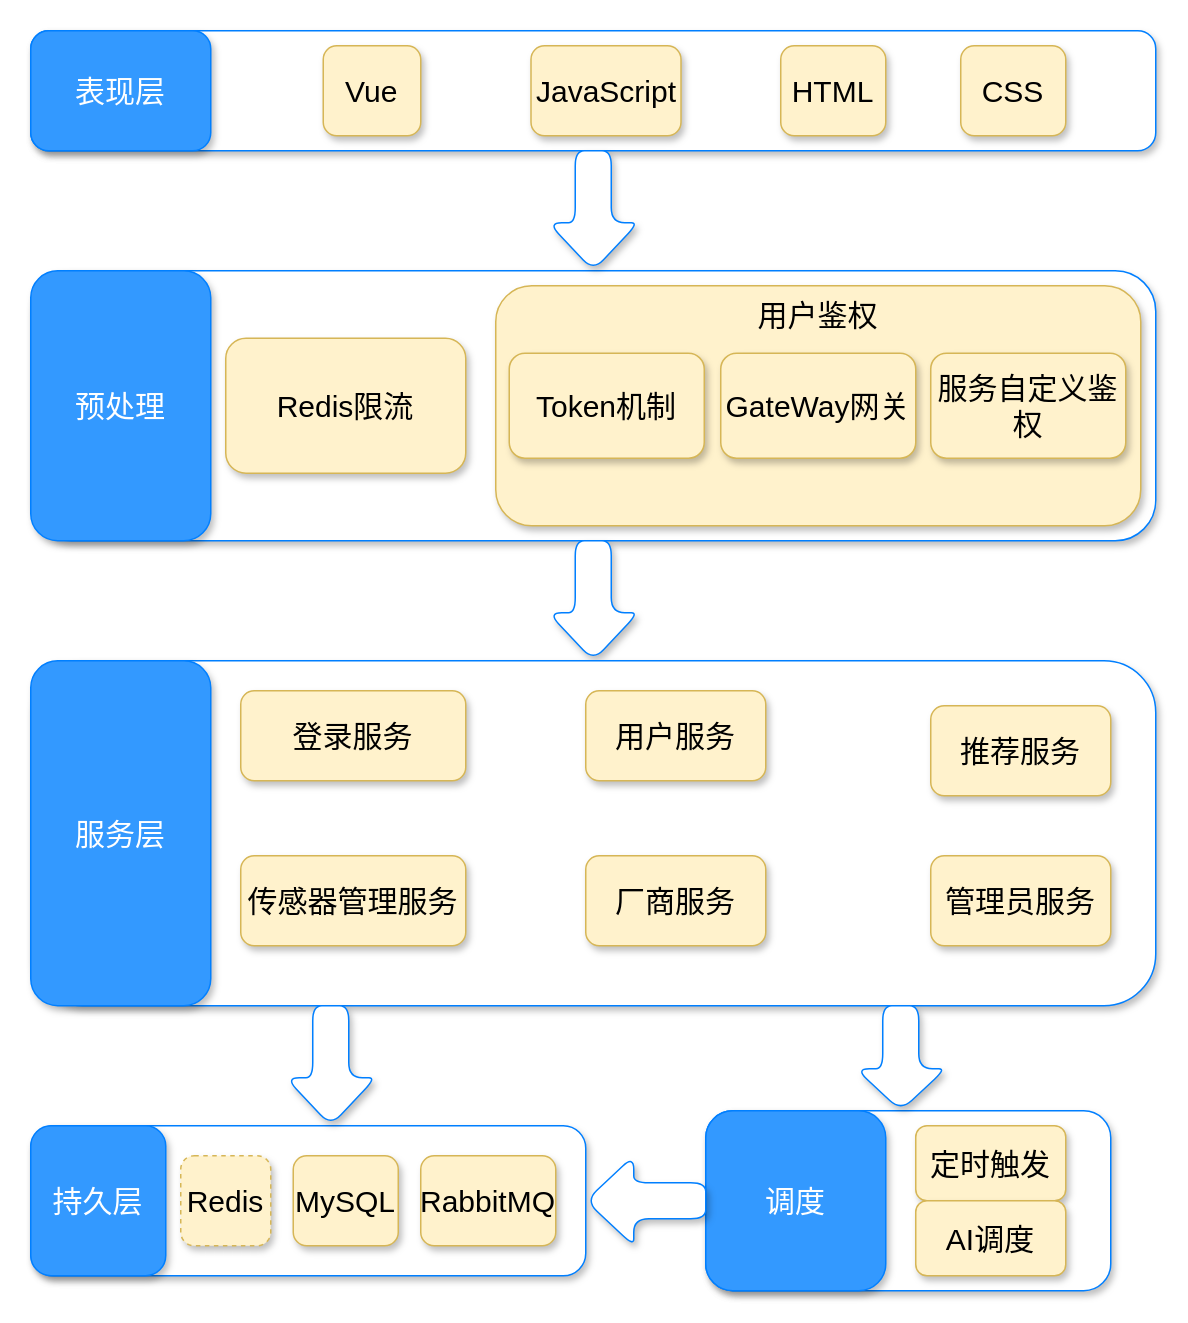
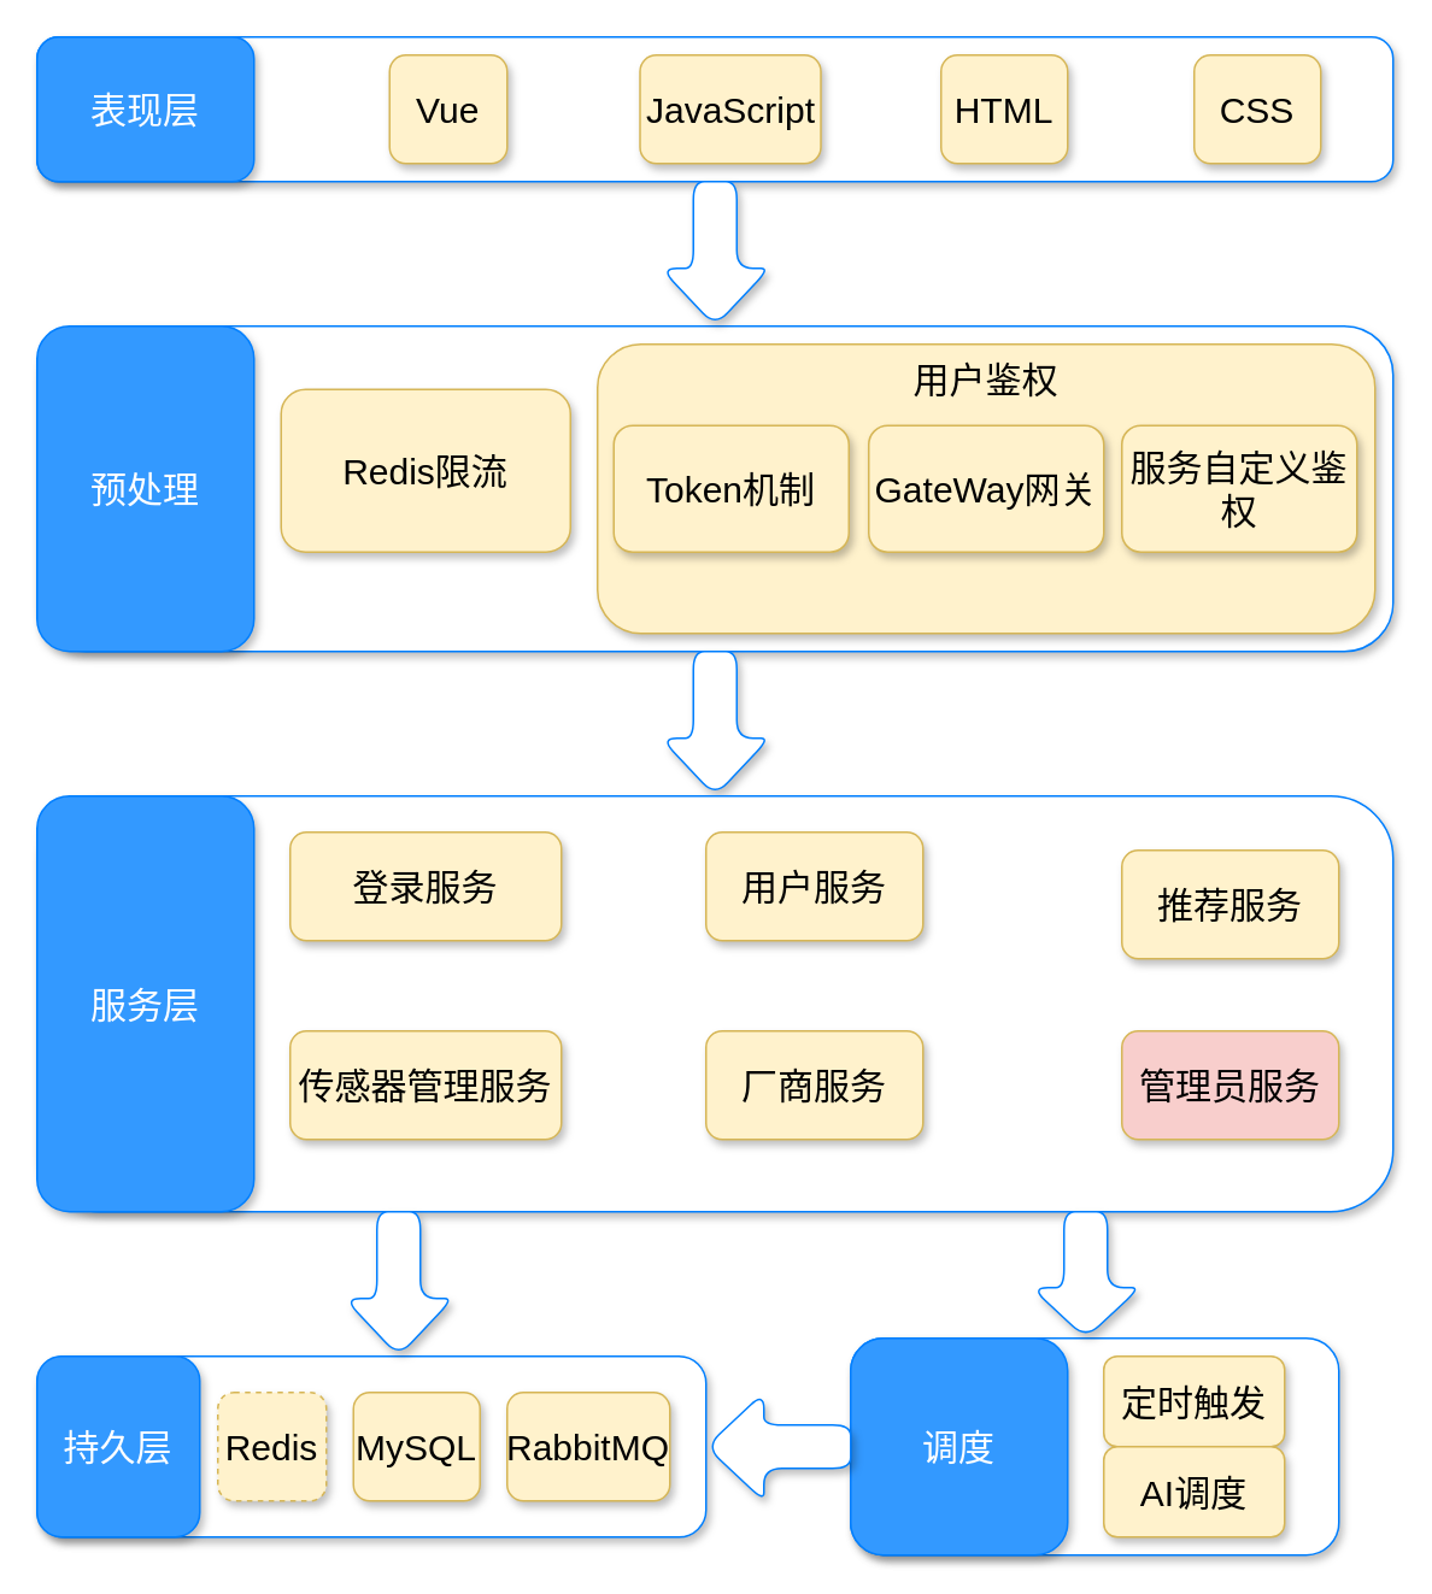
- <mxCell id="7" value="CSS" style="rounded=1;whiteSpace=wrap;html=1;shadow=1;sketch=0;strokeColor=#d6b656;fontSize=20;fillColor=#fff2cc;" parent="1" vertex="1"><mxGeometry x="640" y="30" width="70" height="60" as="geometry" /></mxCell>
+ <mxCell id="7" value="CSS" style="rounded=1;whiteSpace=wrap;html=1;shadow=1;sketch=0;strokeColor=#d6b656;fontSize=20;fillColor=#fff2cc;" parent="1" vertex="1"><mxGeometry x="660" y="30" width="70" height="60" as="geometry" /></mxCell>
- <mxCell id="10" value="Redis限流" style="rounded=1;whiteSpace=wrap;html=1;shadow=1;sketch=0;strokeColor=#d6b656;fontSize=20;fillColor=#fff2cc;" parent="1" vertex="1"><mxGeometry x="150" y="225" width="160" height="90" as="geometry" /></mxCell>
+ <mxCell id="10" value="Redis限流" style="rounded=1;whiteSpace=wrap;html=1;shadow=1;sketch=0;strokeColor=#d6b656;fontSize=20;fillColor=#fff2cc;" parent="1" vertex="1"><mxGeometry x="155" y="215" width="160" height="90" as="geometry" /></mxCell>
- <mxCell id="17" value="管理员服务" style="rounded=1;whiteSpace=wrap;html=1;shadow=1;sketch=0;strokeColor=#d6b656;fontSize=20;fillColor=#fff2cc;" parent="1" vertex="1"><mxGeometry x="620" y="570" width="120" height="60" as="geometry" /></mxCell>
+ <mxCell id="17" value="管理员服务" style="rounded=1;whiteSpace=wrap;html=1;shadow=1;sketch=0;strokeColor=#d6b656;fontSize=20;fillColor=#f8cecc;" parent="1" vertex="1"><mxGeometry x="620" y="570" width="120" height="60" as="geometry" /></mxCell>
